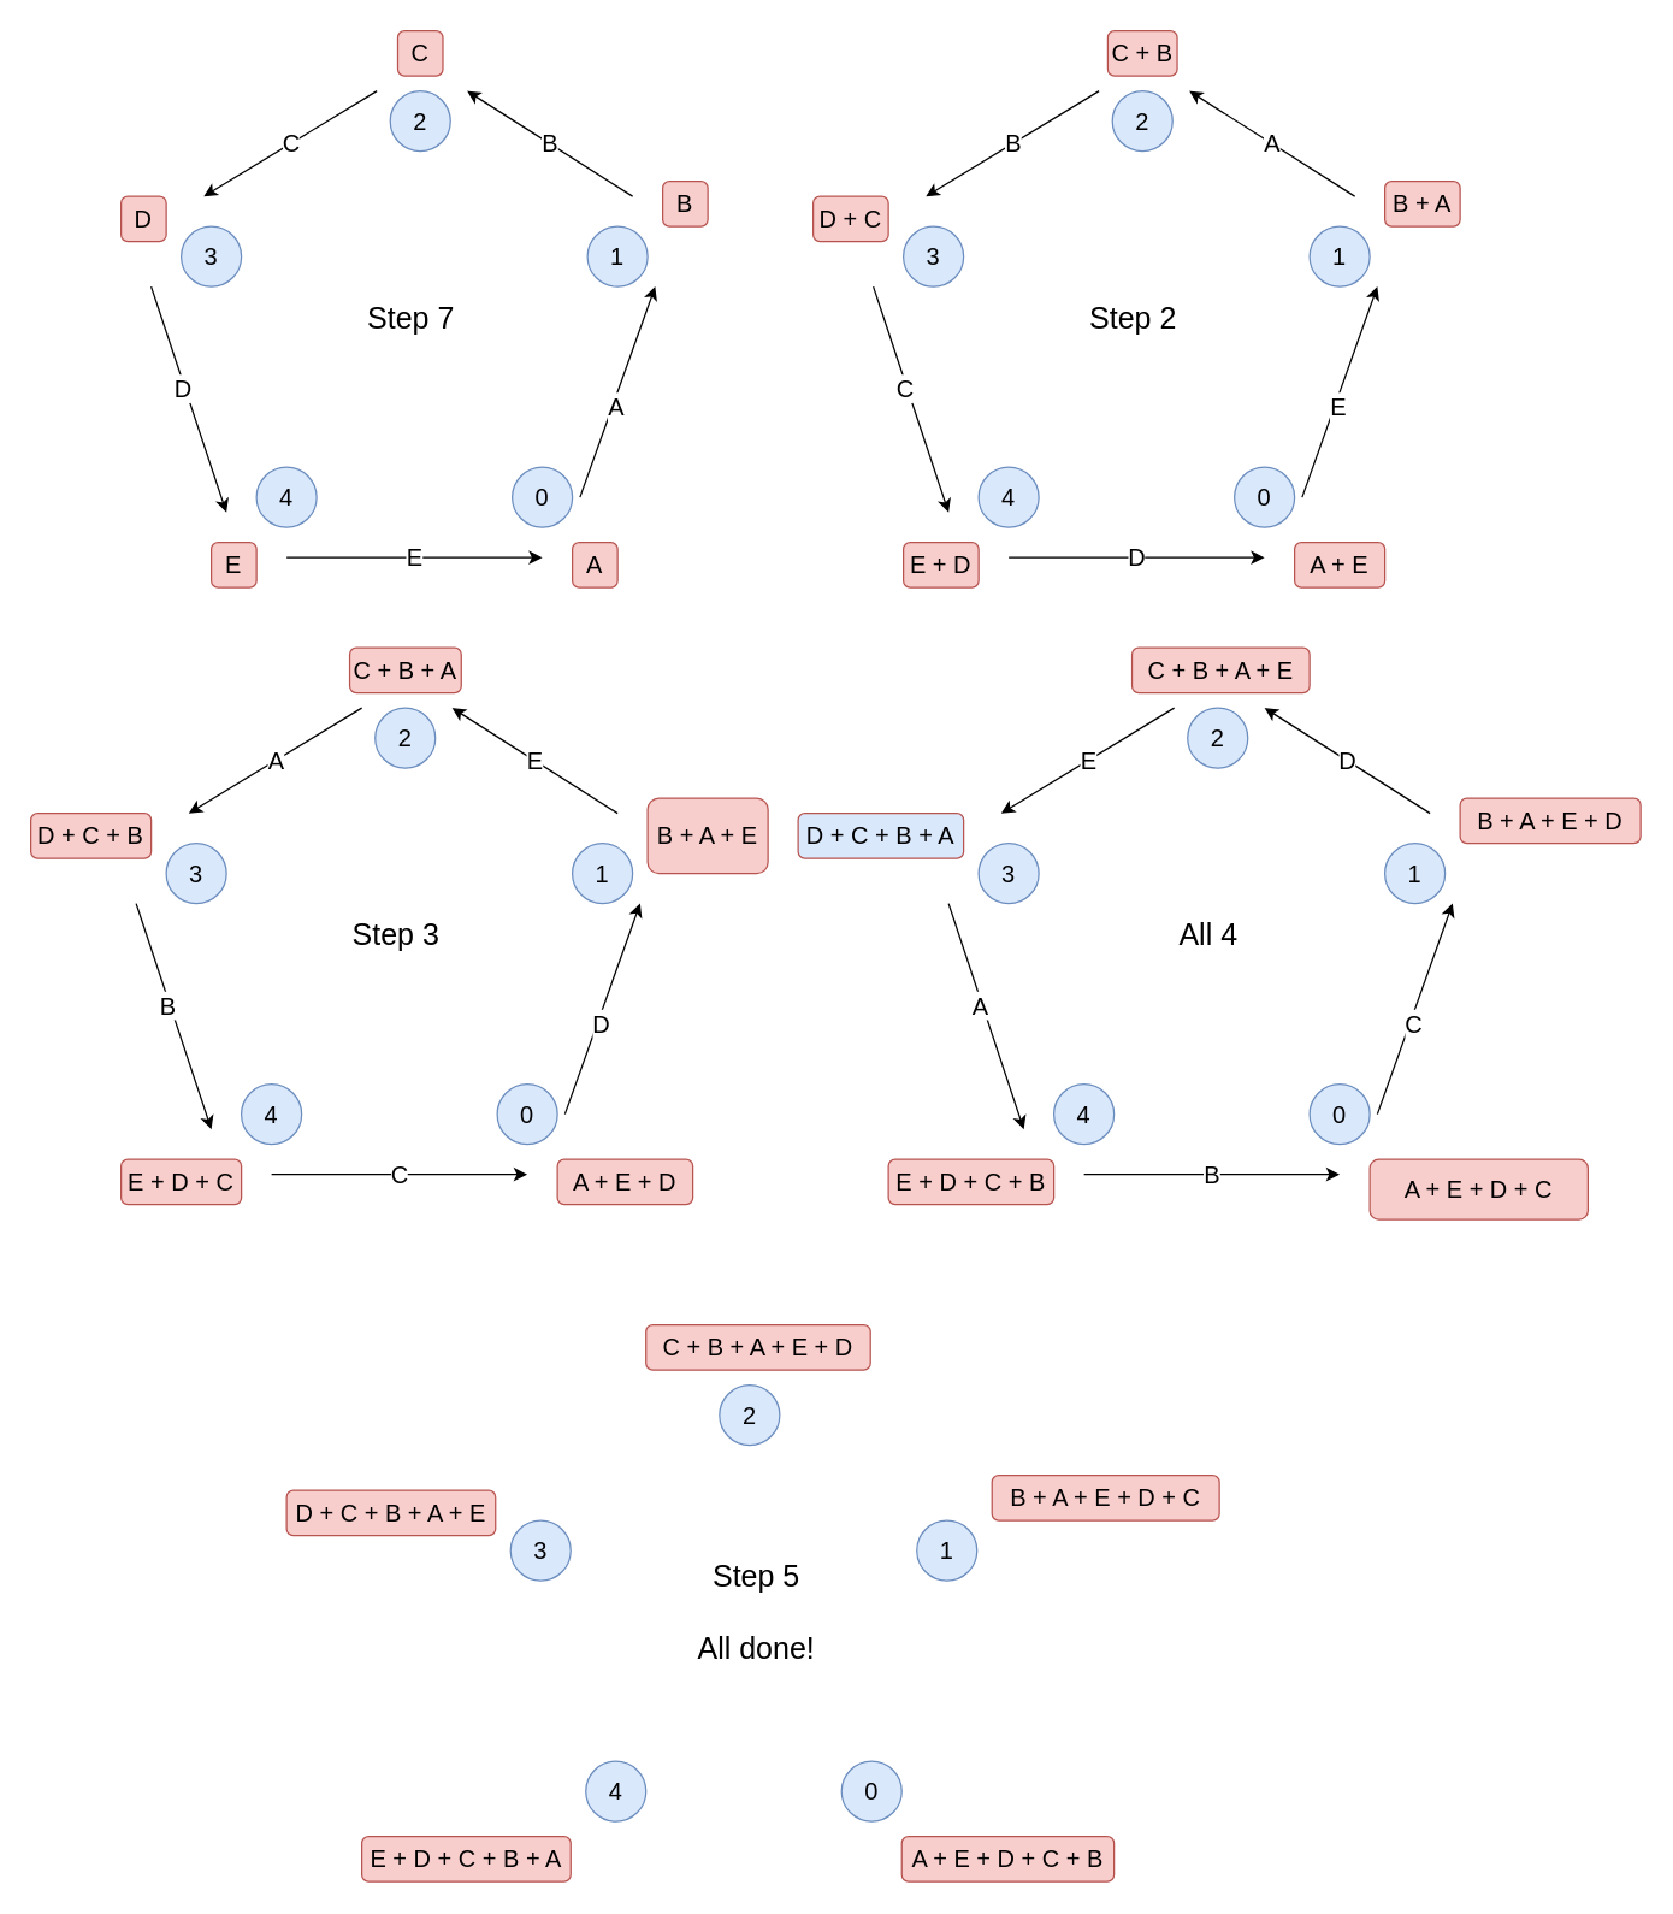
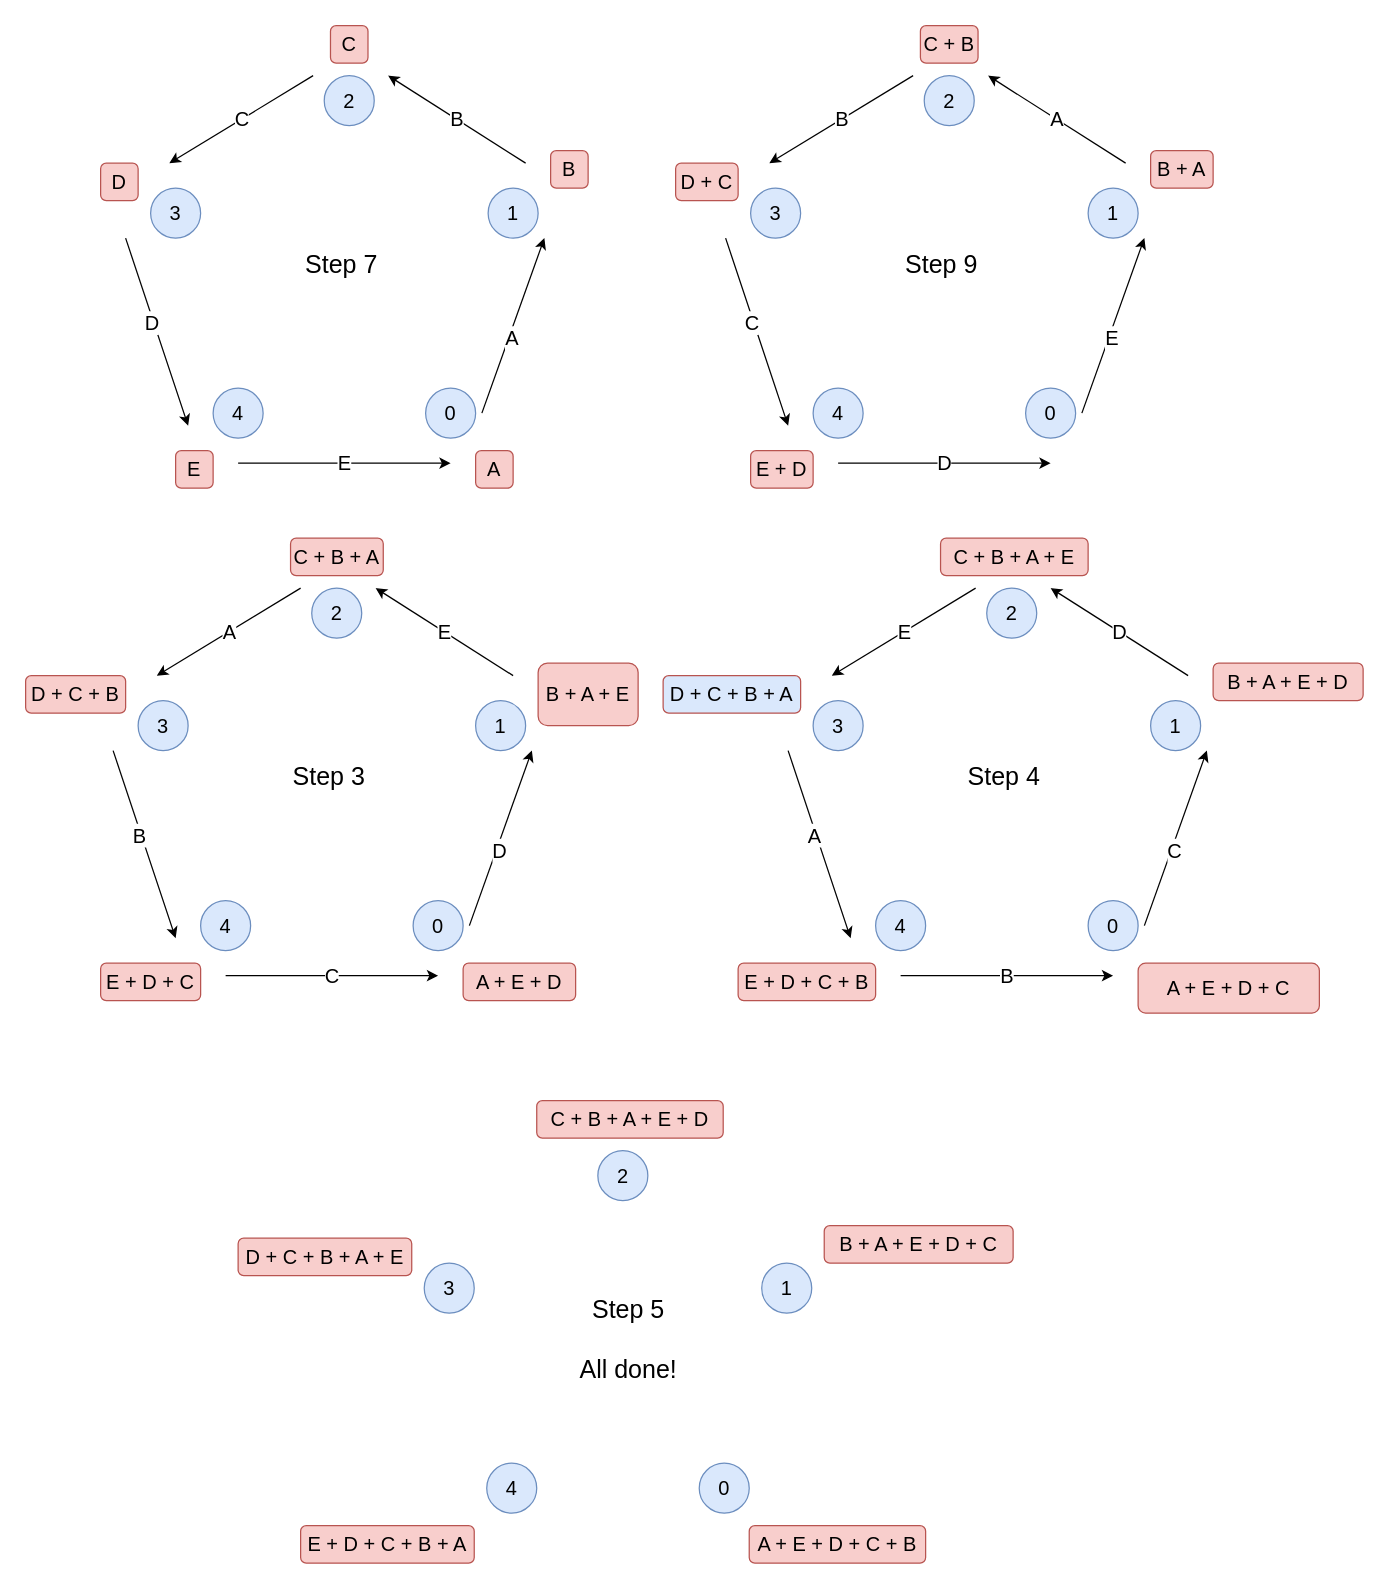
- <mxCell id="37" value="Step 2" style="text;html=1;strokeColor=none;fillColor=none;align=center;verticalAlign=middle;whiteSpace=wrap;rounded=0;fontSize=20;" vertex="1" parent="1"><mxGeometry x="720" y="200" width="66.11" height="20" as="geometry" /></mxCell>
+ <mxCell id="37" value="Step 9" style="text;html=1;strokeColor=none;fillColor=none;align=center;verticalAlign=middle;whiteSpace=wrap;rounded=0;fontSize=20;" vertex="1" parent="1"><mxGeometry x="720" y="200" width="66.11" height="20" as="geometry" /></mxCell>
- <mxCell id="25" value="A + E" style="rounded=1;whiteSpace=wrap;html=1;fontSize=16;fillColor=#f8cecc;strokeColor=#b85450;" vertex="1" parent="1"><mxGeometry x="860" y="360" width="60" height="30" as="geometry" /></mxCell>
- <mxCell id="73" value="All 4" style="text;html=1;strokeColor=none;fillColor=none;align=center;verticalAlign=middle;whiteSpace=wrap;rounded=0;fontSize=20;" vertex="1" parent="1"><mxGeometry x="770" y="610" width="66.11" height="20" as="geometry" /></mxCell>
+ <mxCell id="73" value="Step 4" style="text;html=1;strokeColor=none;fillColor=none;align=center;verticalAlign=middle;whiteSpace=wrap;rounded=0;fontSize=20;" vertex="1" parent="1"><mxGeometry x="770" y="610" width="66.11" height="20" as="geometry" /></mxCell>
